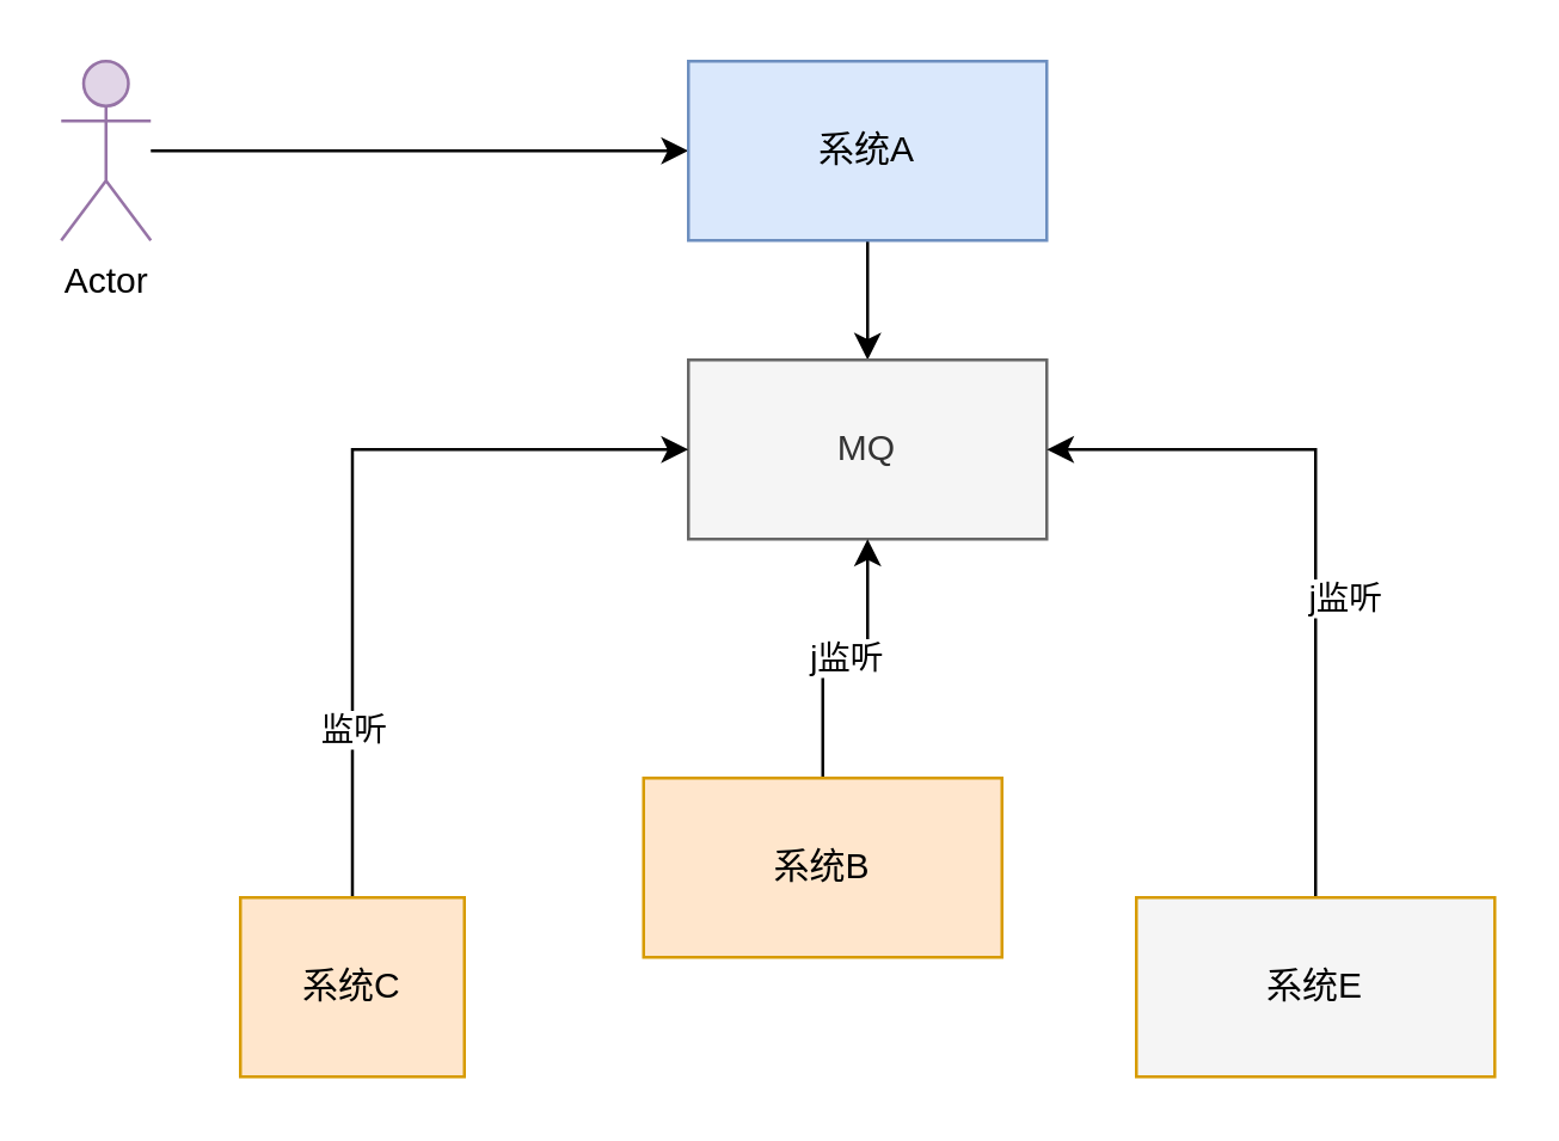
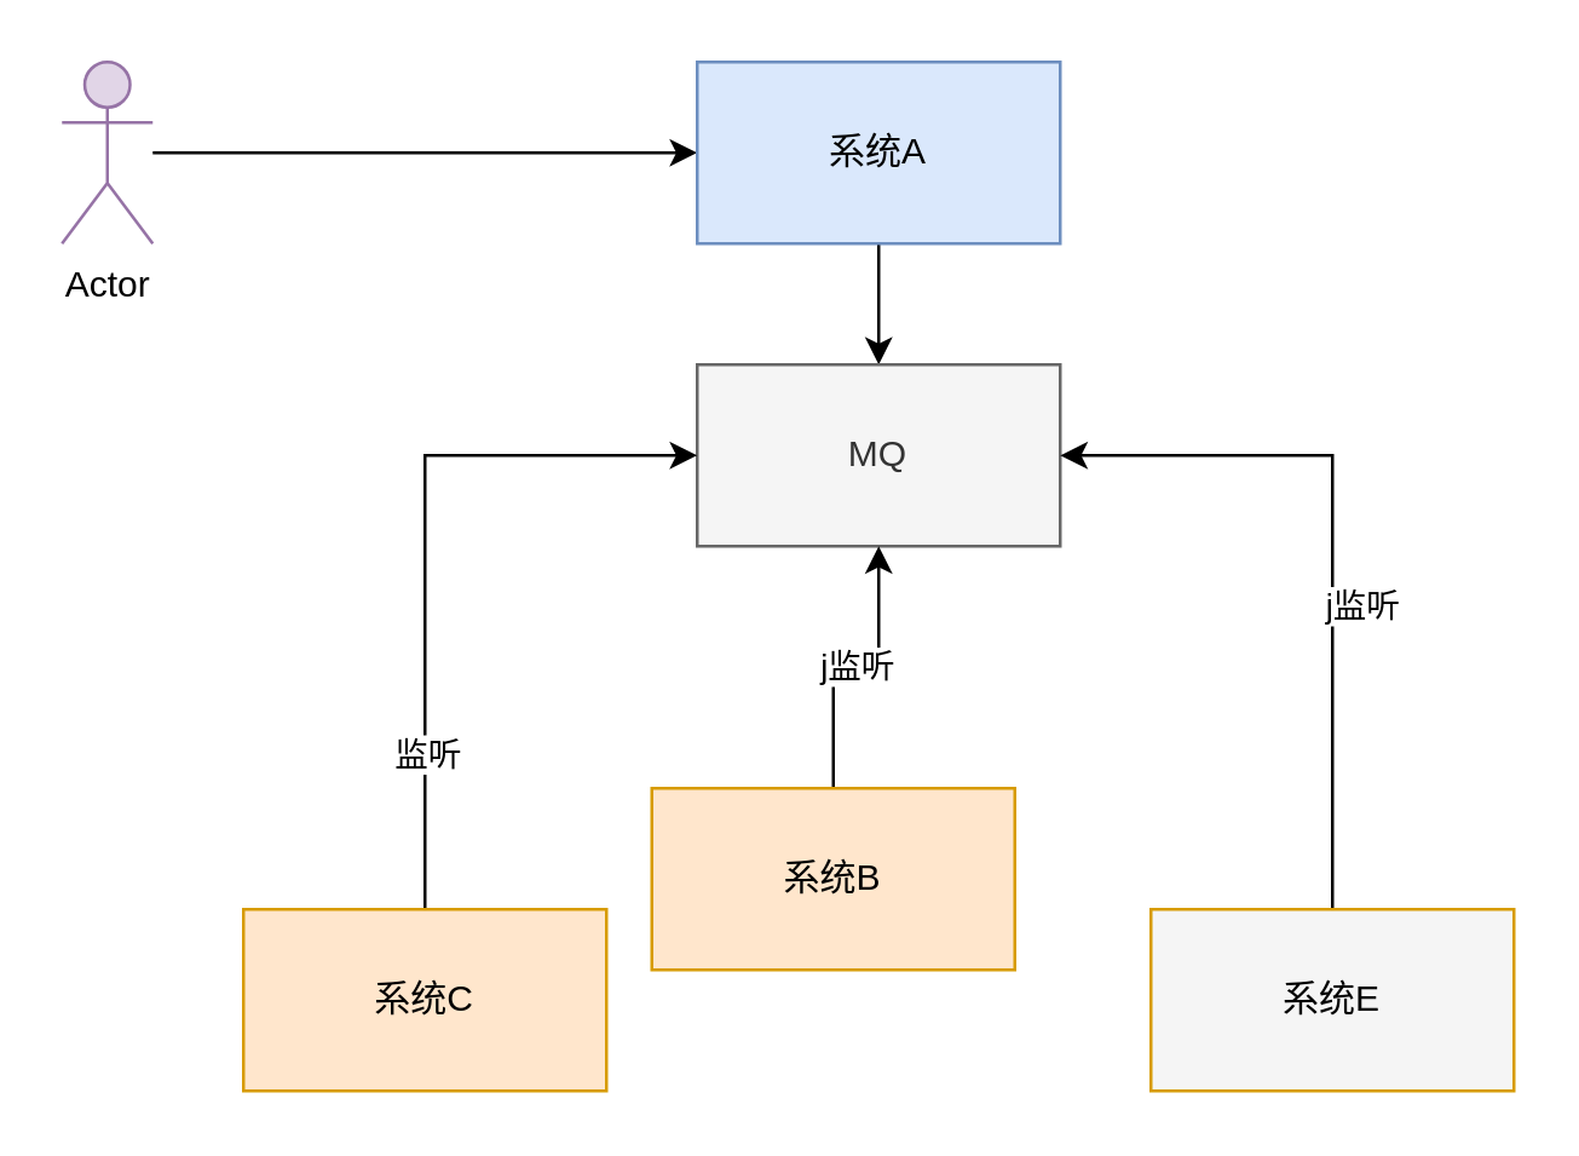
- <mxCell id="9" value="系统C" style="rounded=0;whiteSpace=wrap;html=1;fillColor=#ffe6cc;strokeColor=#d79b00;" vertex="1" parent="1"><mxGeometry x="80" y="300" width="75" height="60" as="geometry" /></mxCell>
+ <mxCell id="9" value="系统C" style="rounded=0;whiteSpace=wrap;html=1;fillColor=#ffe6cc;strokeColor=#d79b00;" vertex="1" parent="1"><mxGeometry x="80" y="300" width="120" height="60" as="geometry" /></mxCell>
